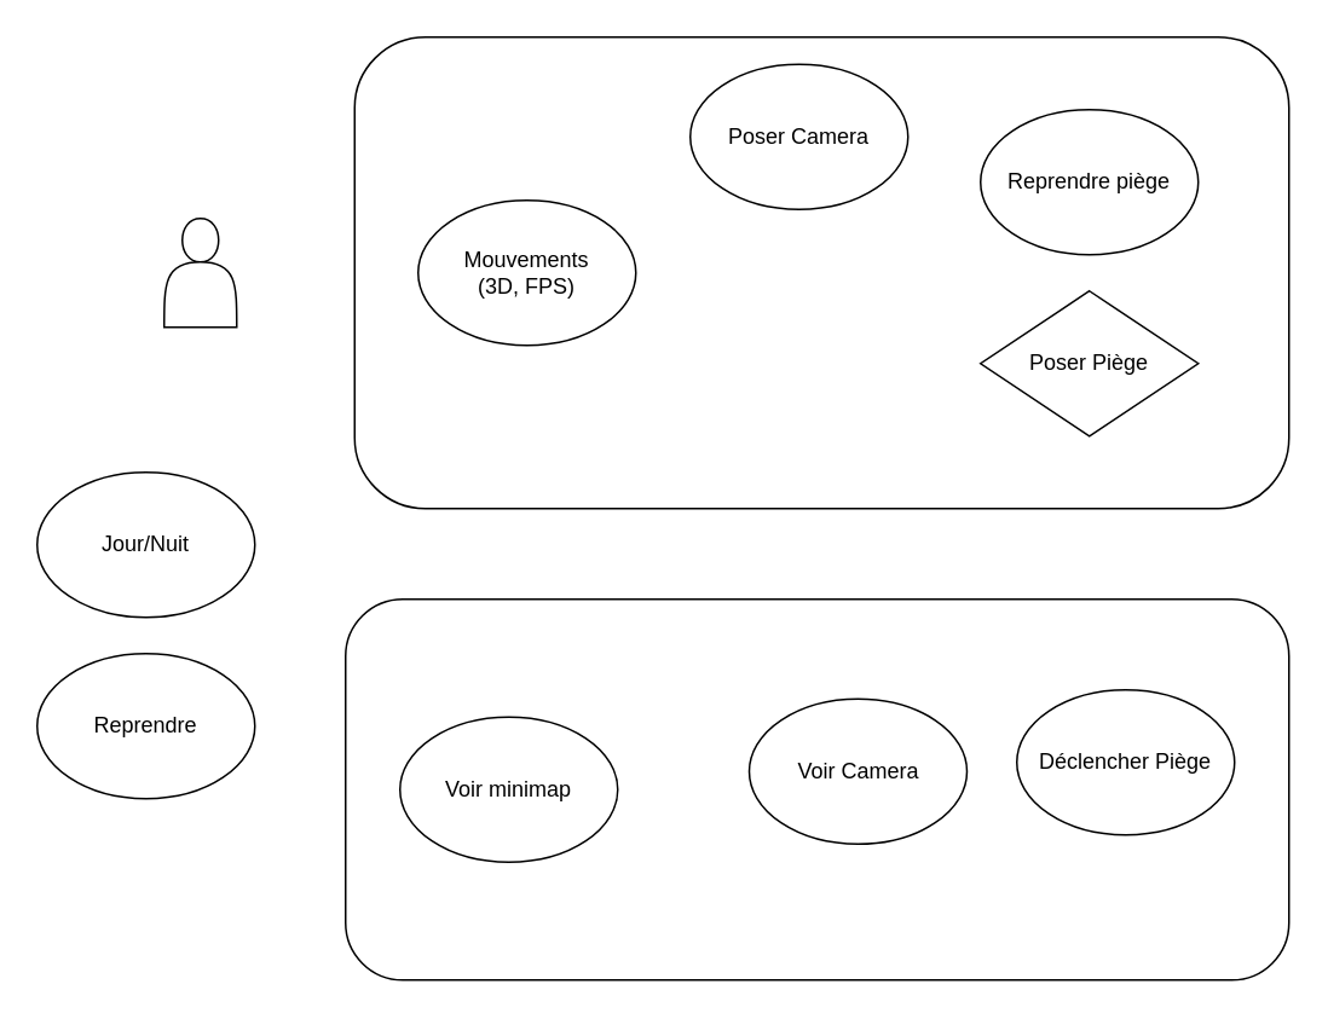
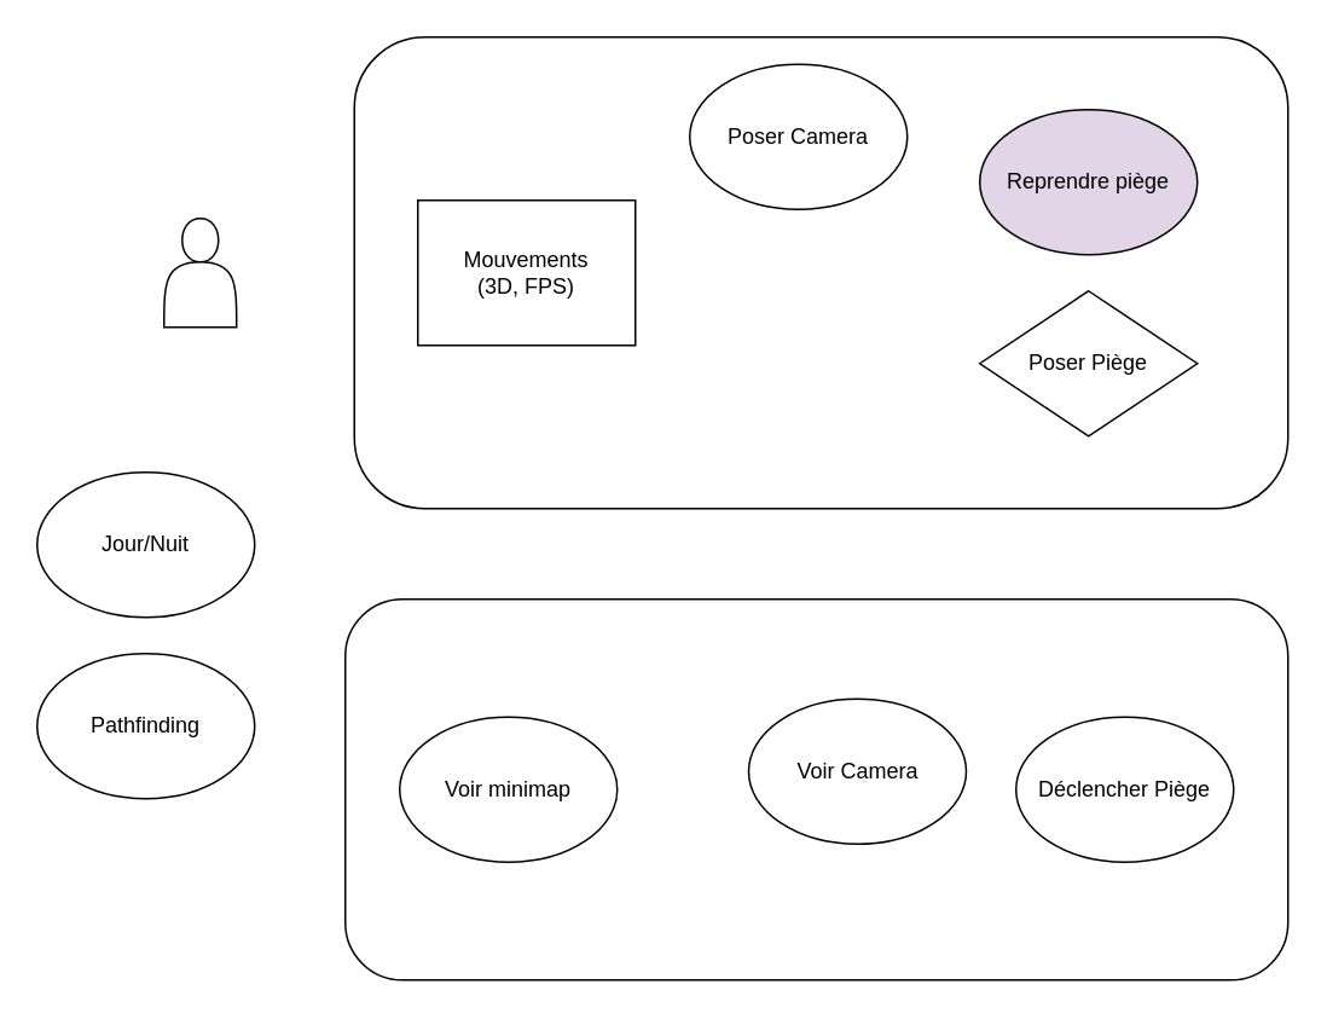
- <mxCell id="7" value="Reprendre piège" style="ellipse;whiteSpace=wrap;html=1;" vertex="1" parent="1"><mxGeometry x="540" y="60" width="120" height="80" as="geometry" /></mxCell>
+ <mxCell id="7" value="Reprendre piège" style="ellipse;whiteSpace=wrap;html=1;fillColor=#e1d5e7;" vertex="1" parent="1"><mxGeometry x="540" y="60" width="120" height="80" as="geometry" /></mxCell>
- <mxCell id="5" value="Mouvements&lt;br&gt;(3D, FPS)" style="ellipse;whiteSpace=wrap;html=1;" vertex="1" parent="1"><mxGeometry x="230" y="110" width="120" height="80" as="geometry" /></mxCell>
+ <mxCell id="5" value="Mouvements&lt;br&gt;(3D, FPS)" style="whiteSpace=wrap;html=1;rounded=0;" vertex="1" parent="1"><mxGeometry x="230" y="110" width="120" height="80" as="geometry" /></mxCell>
- <mxCell id="13" value="Reprendre" style="ellipse;whiteSpace=wrap;html=1;" vertex="1" parent="1"><mxGeometry x="20" y="360" width="120" height="80" as="geometry" /></mxCell>
+ <mxCell id="13" value="Pathfinding" style="ellipse;whiteSpace=wrap;html=1;" vertex="1" parent="1"><mxGeometry x="20" y="360" width="120" height="80" as="geometry" /></mxCell>
- <mxCell id="8" value="Déclencher Piège" style="ellipse;whiteSpace=wrap;html=1;" vertex="1" parent="1"><mxGeometry x="560" y="380" width="120" height="80" as="geometry" /></mxCell>
+ <mxCell id="8" value="Déclencher Piège" style="ellipse;whiteSpace=wrap;html=1;" vertex="1" parent="1"><mxGeometry x="560" y="395" width="120" height="80" as="geometry" /></mxCell>
